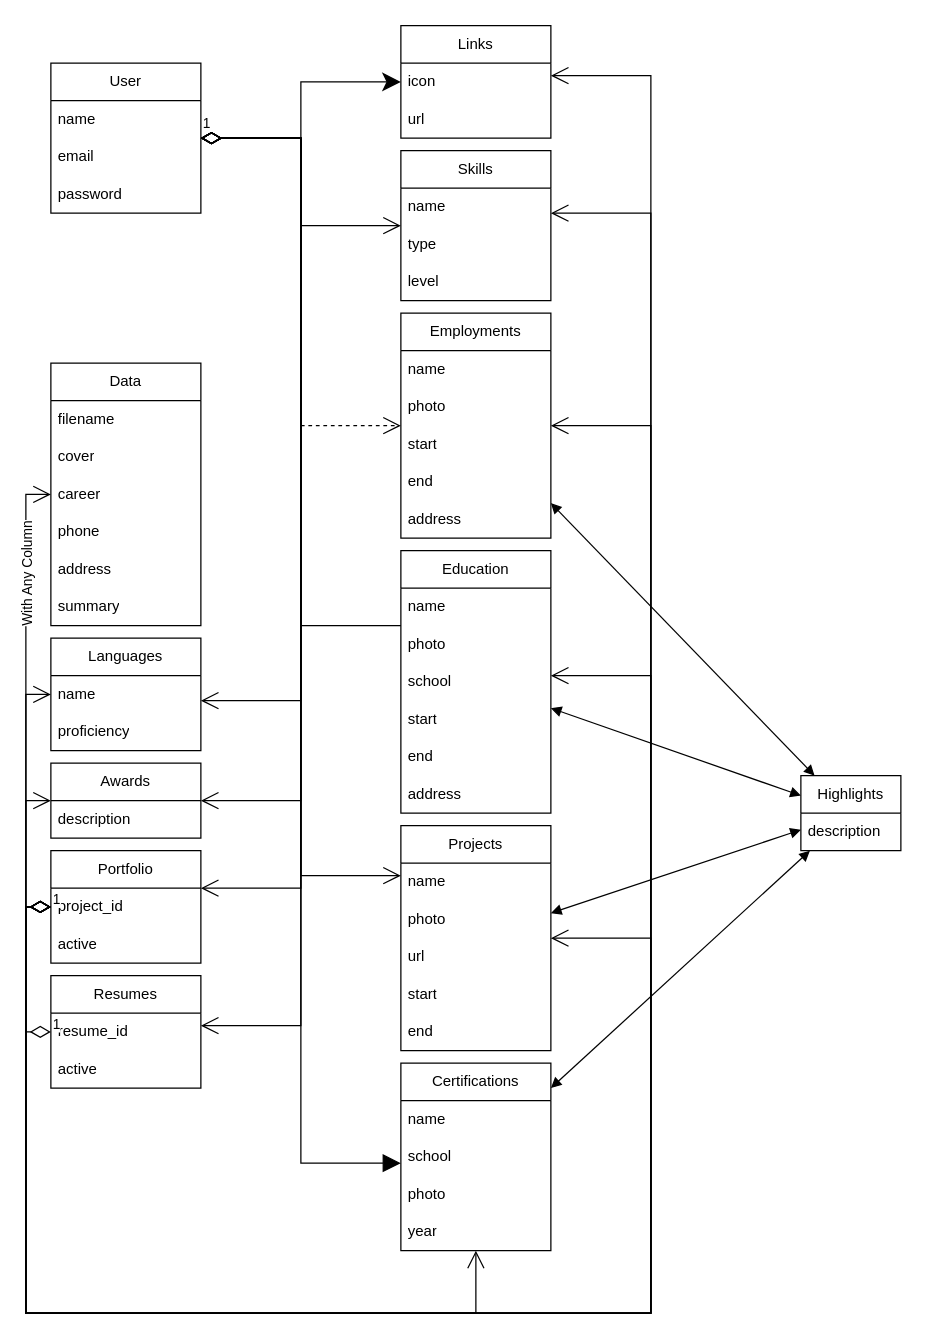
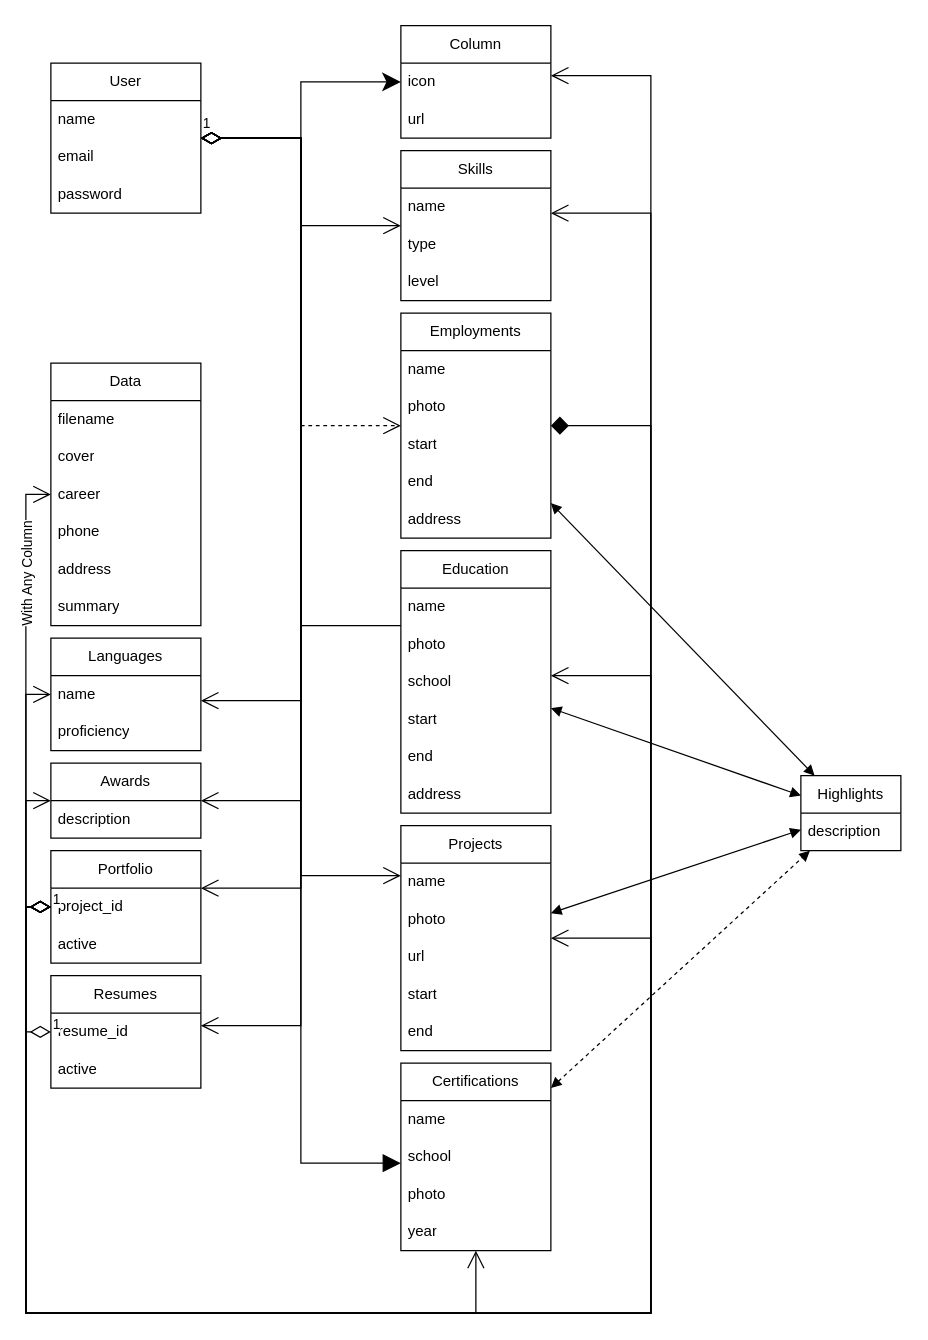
- <mxCell id="9" value="Links" style="swimlane;fontStyle=0;childLayout=stackLayout;horizontal=1;startSize=30;horizontalStack=0;resizeParent=1;resizeParentMax=0;resizeLast=0;collapsible=1;marginBottom=0;whiteSpace=wrap;html=1;" parent="1" vertex="1"><mxGeometry x="320" y="20" width="120" height="90" as="geometry" /></mxCell>
+ <mxCell id="9" value="Column" style="swimlane;fontStyle=0;childLayout=stackLayout;horizontal=1;startSize=30;horizontalStack=0;resizeParent=1;resizeParentMax=0;resizeLast=0;collapsible=1;marginBottom=0;whiteSpace=wrap;html=1;" parent="1" vertex="1"><mxGeometry x="320" y="20" width="120" height="90" as="geometry" /></mxCell>
- <mxCell id="76" value="1" style="endArrow=open;html=1;endSize=12;startArrow=diamondThin;startSize=14;startFill=0;edgeStyle=orthogonalEdgeStyle;align=left;verticalAlign=bottom;rounded=0;" edge="1" parent="1" source="59" target="22"><mxGeometry x="-1" y="3" relative="1" as="geometry"><mxPoint x="40" y="725" as="sourcePoint" /><mxPoint x="440" y="540" as="targetPoint" /><Array as="points"><mxPoint x="20" y="725" /><mxPoint x="20" y="1050" /><mxPoint x="520" y="1050" /><mxPoint x="520" y="340" /></Array></mxGeometry></mxCell>
+ <mxCell id="76" value="1" style="endArrow=diamond;html=1;endSize=12;startArrow=diamondThin;startSize=14;startFill=0;edgeStyle=orthogonalEdgeStyle;align=left;verticalAlign=bottom;rounded=0;" edge="1" parent="1" source="59" target="22"><mxGeometry x="-1" y="3" relative="1" as="geometry"><mxPoint x="40" y="725" as="sourcePoint" /><mxPoint x="440" y="540" as="targetPoint" /><Array as="points"><mxPoint x="20" y="725" /><mxPoint x="20" y="1050" /><mxPoint x="520" y="1050" /><mxPoint x="520" y="340" /></Array></mxGeometry></mxCell>
- <mxCell id="71" value="" style="endArrow=block;startArrow=block;endFill=1;startFill=1;html=1;rounded=0;" edge="1" parent="1" source="53" target="29"><mxGeometry width="160" relative="1" as="geometry"><mxPoint x="600" y="550" as="sourcePoint" /><mxPoint x="760" y="550" as="targetPoint" /></mxGeometry></mxCell>
+ <mxCell id="71" value="" style="endArrow=block;startArrow=block;endFill=1;startFill=1;html=1;rounded=0;dashed=1;" edge="1" parent="1" source="53" target="29"><mxGeometry width="160" relative="1" as="geometry"><mxPoint x="600" y="550" as="sourcePoint" /><mxPoint x="760" y="550" as="targetPoint" /></mxGeometry></mxCell>
